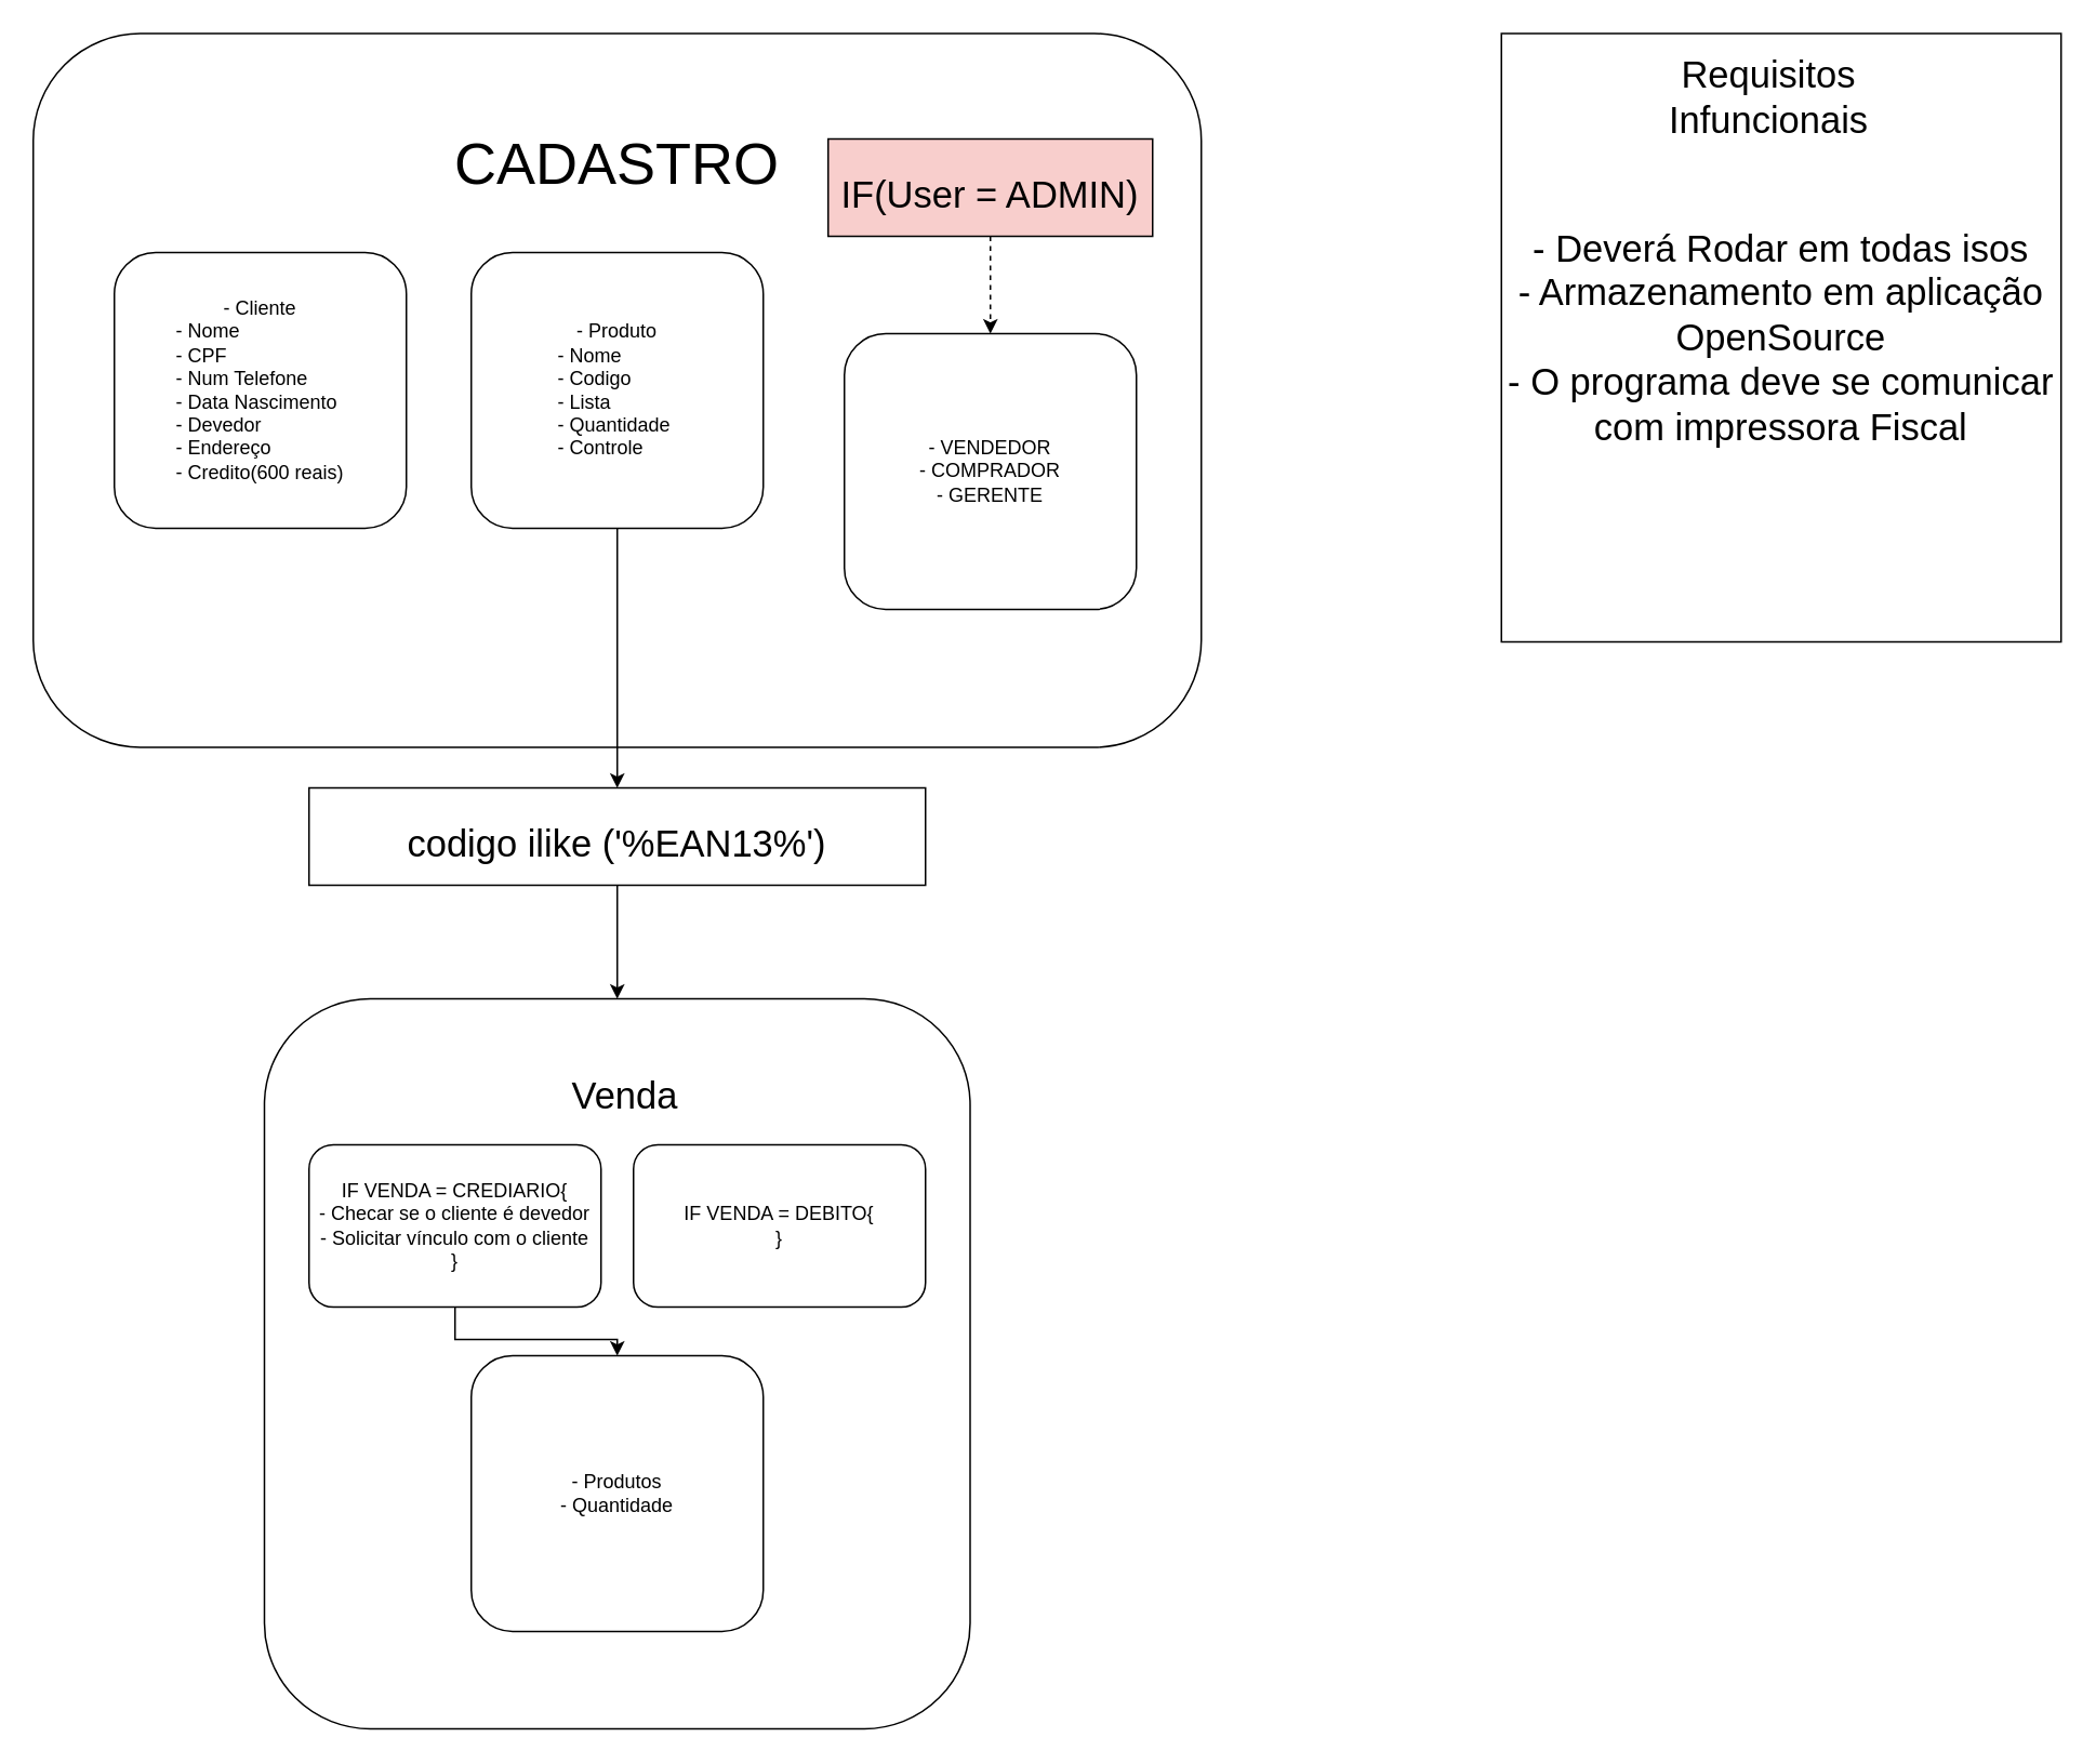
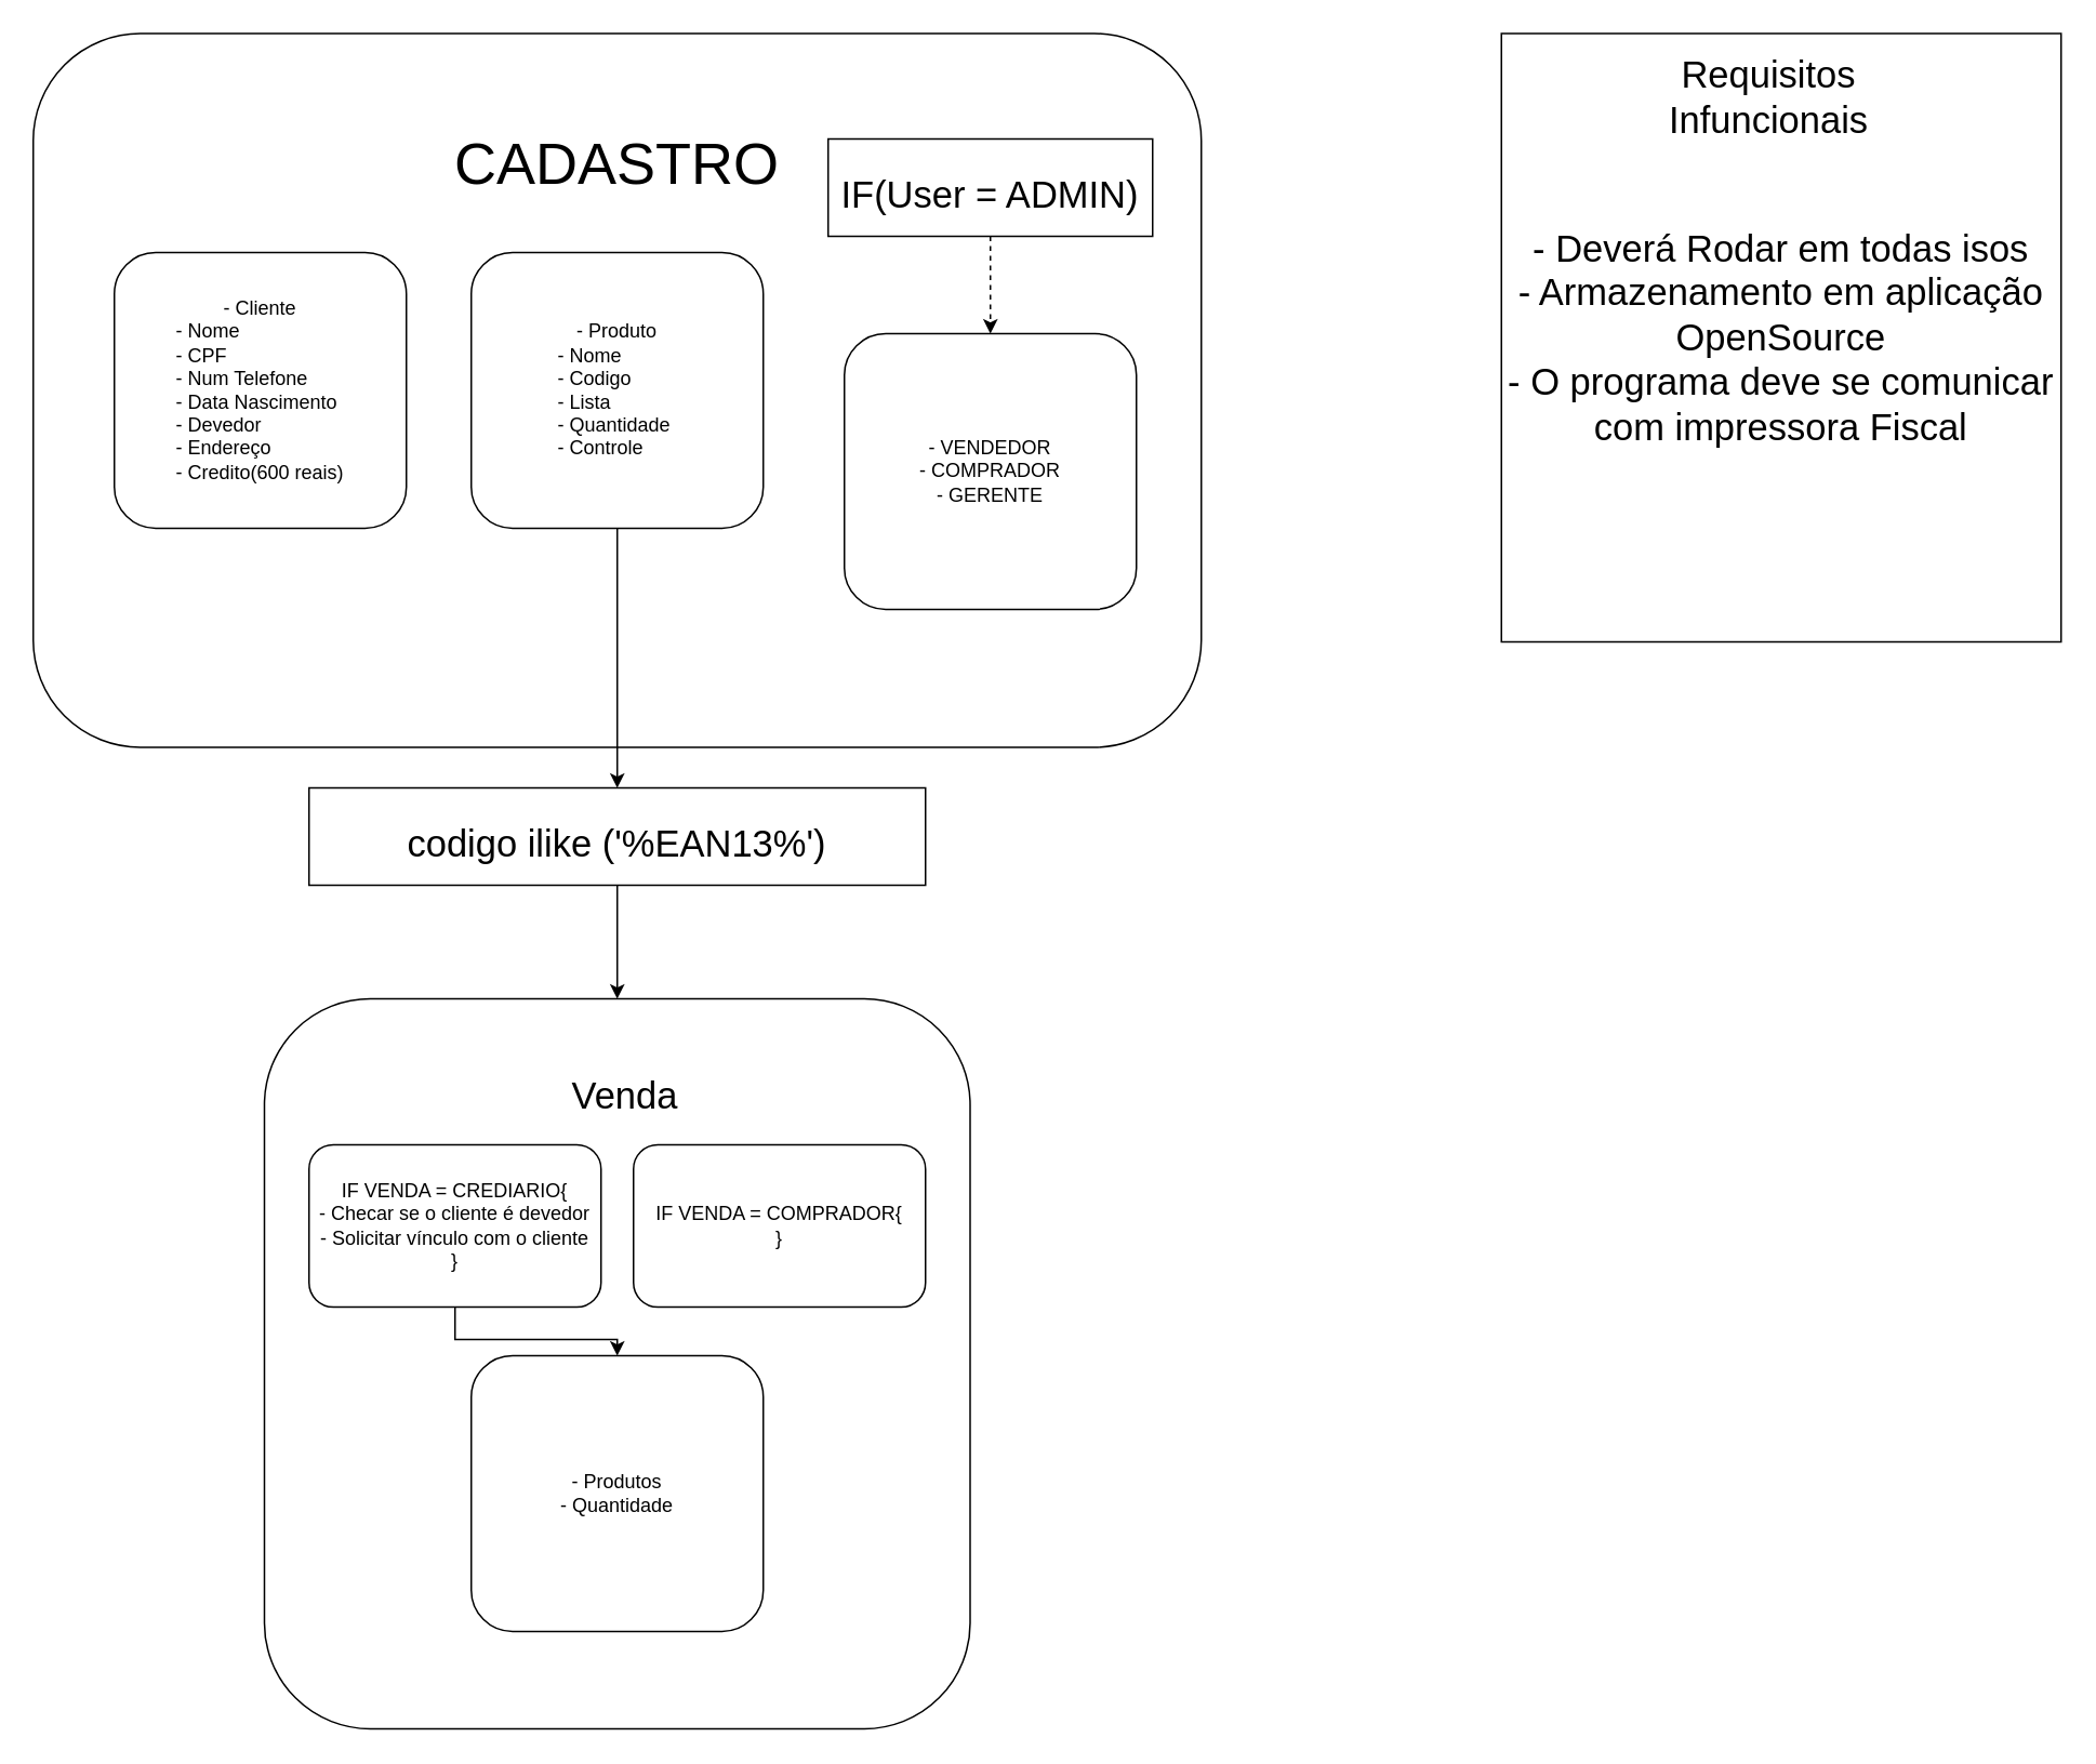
- <mxCell id="10" value="&lt;font style=&quot;font-size: 23px&quot;&gt;IF(User = ADMIN)&lt;/font&gt;" style="rounded=1;whiteSpace=wrap;html=1;fontSize=36;arcSize=0;fillColor=#f8cecc;" vertex="1" parent="1"><mxGeometry x="510" y="85" width="200" height="60" as="geometry" /></mxCell>
+ <mxCell id="10" value="&lt;font style=&quot;font-size: 23px&quot;&gt;IF(User = ADMIN)&lt;/font&gt;" style="rounded=1;whiteSpace=wrap;html=1;fontSize=36;arcSize=0;" vertex="1" parent="1"><mxGeometry x="510" y="85" width="200" height="60" as="geometry" /></mxCell>
- <mxCell id="19" value="IF VENDA = DEBITO{&lt;br&gt;}" style="shape=ext;rounded=1;html=1;whiteSpace=wrap;" vertex="1" parent="1"><mxGeometry x="390" y="705" width="180" height="100" as="geometry" /></mxCell>
+ <mxCell id="19" value="IF VENDA = COMPRADOR{&lt;br&gt;}" style="shape=ext;rounded=1;html=1;whiteSpace=wrap;" vertex="1" parent="1"><mxGeometry x="390" y="705" width="180" height="100" as="geometry" /></mxCell>
